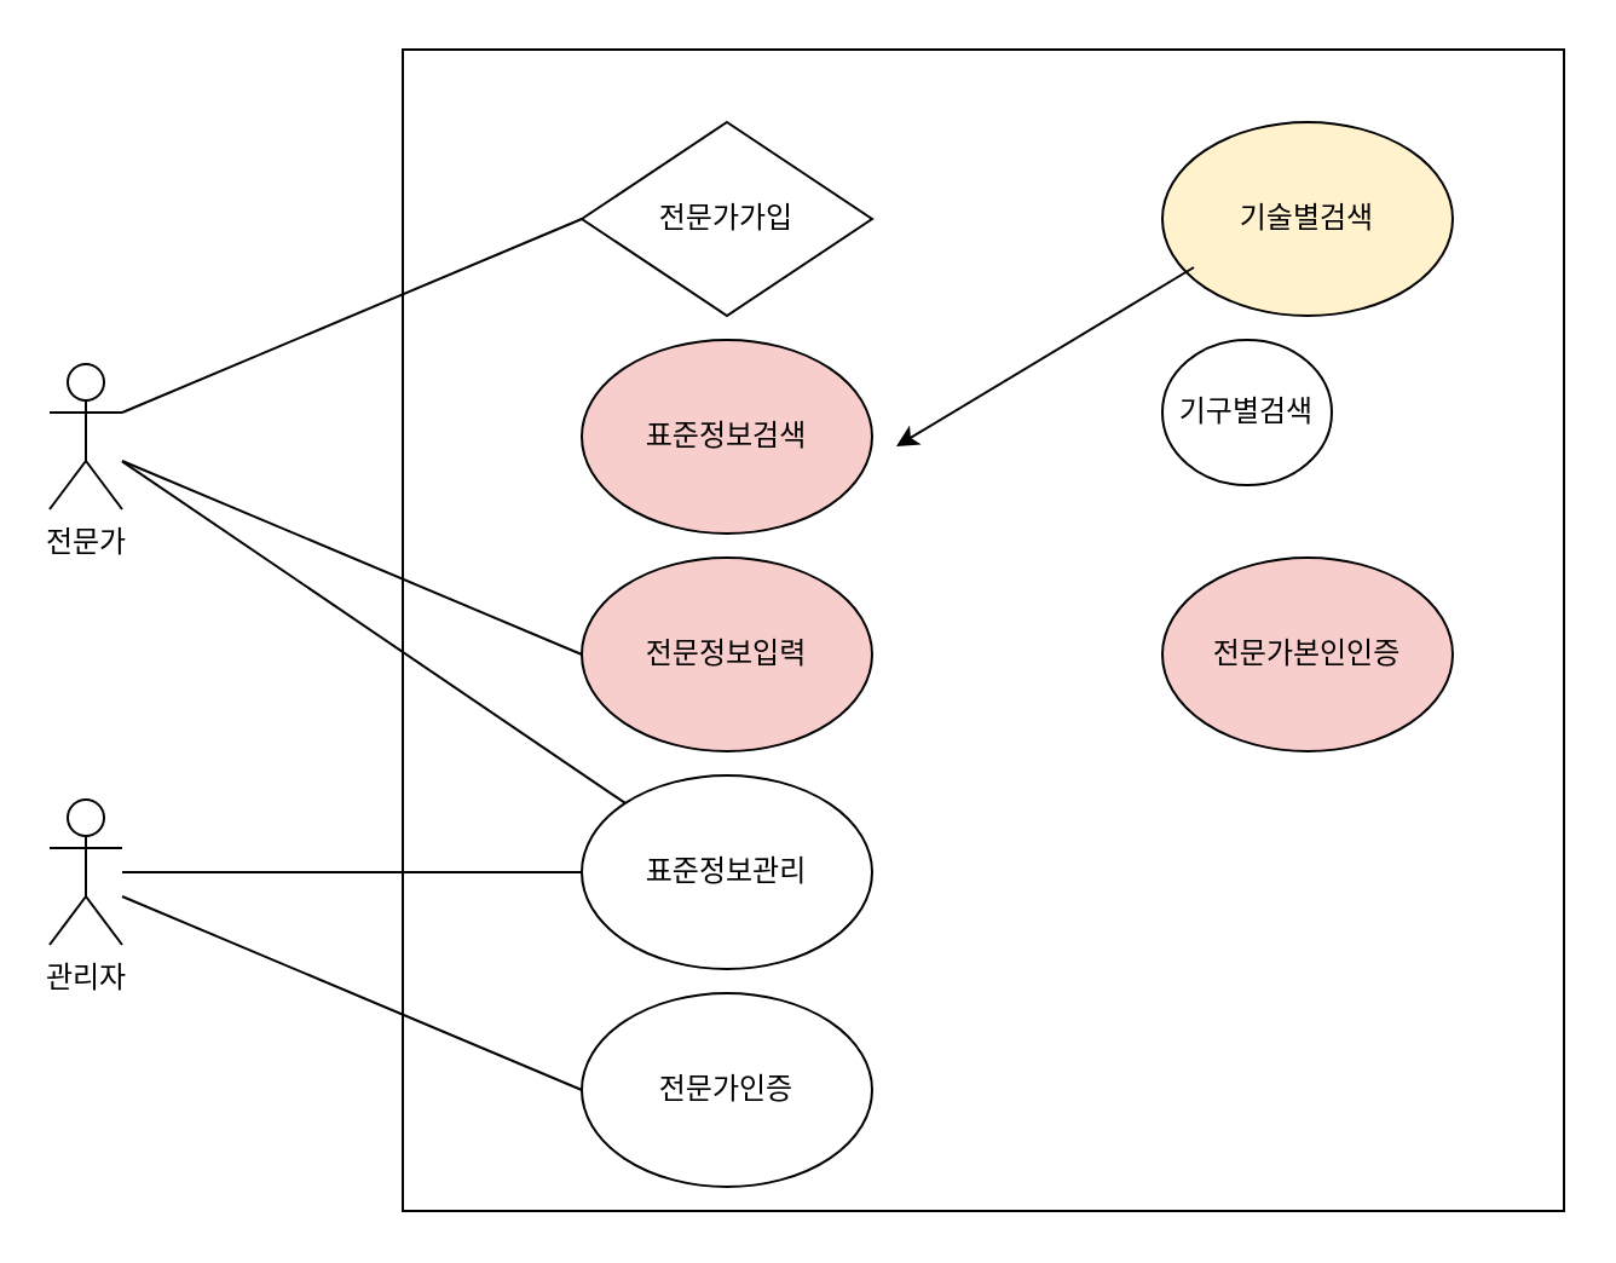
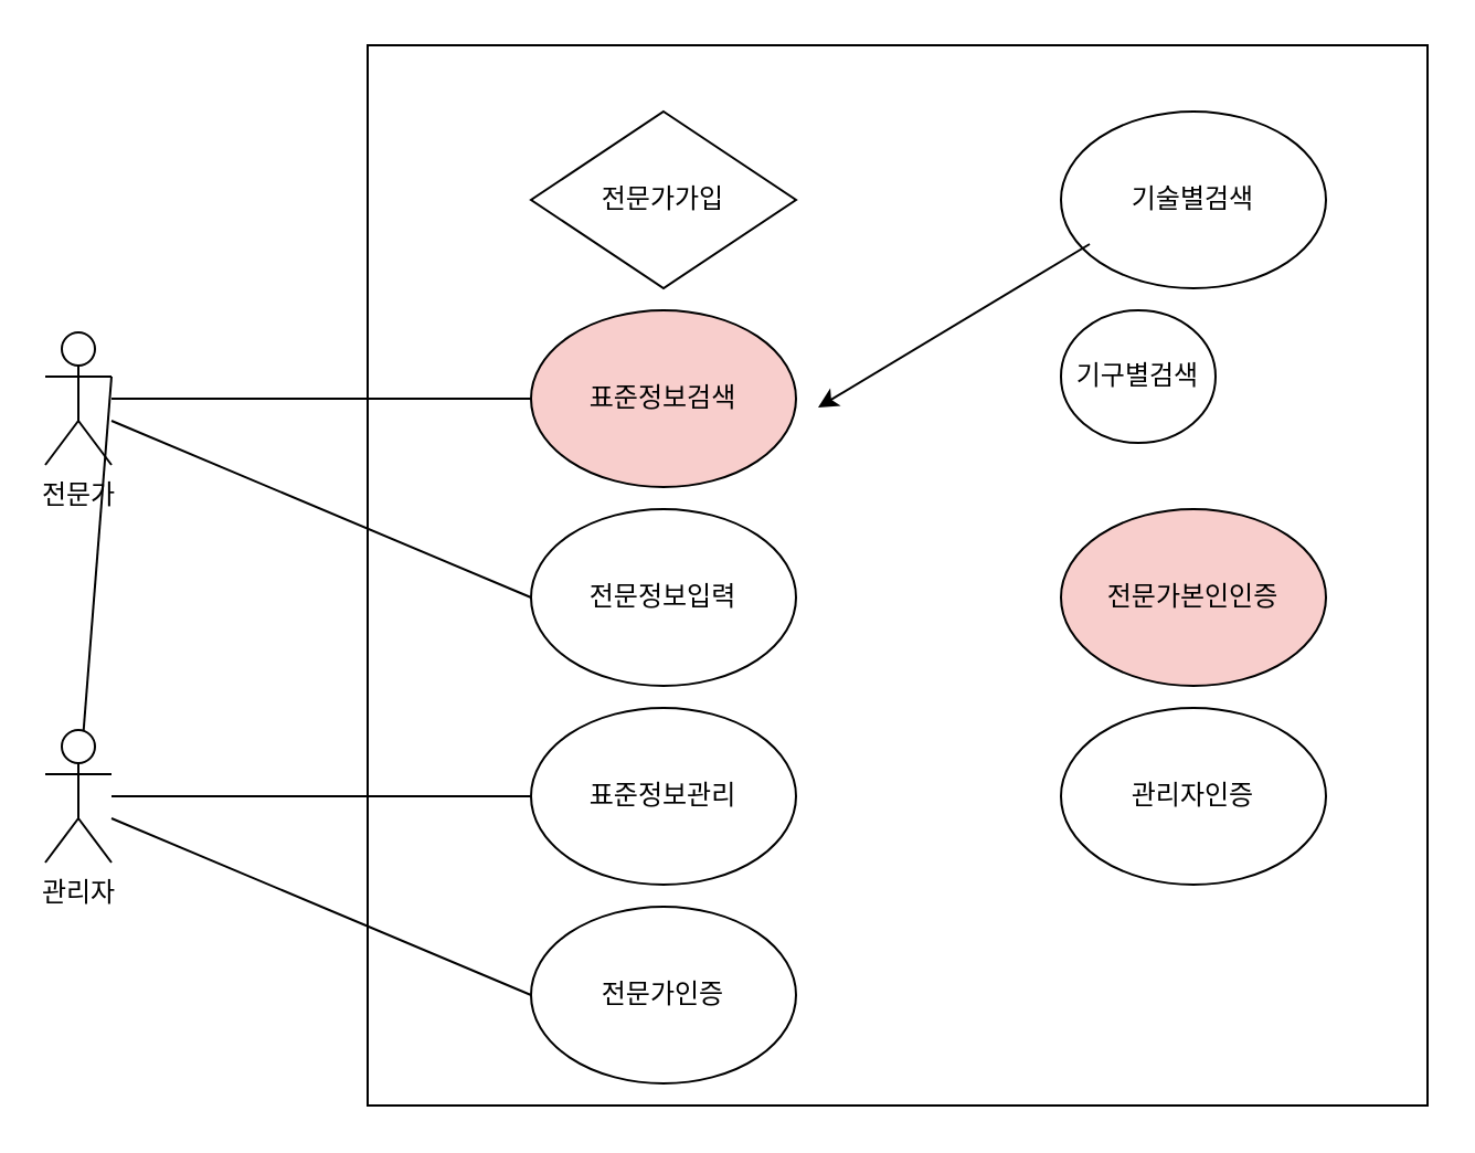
- <mxCell id="16" value="기술별검색" style="ellipse;whiteSpace=wrap;html=1;fillColor=#fff2cc;" vertex="1" parent="1"><mxGeometry x="480" y="50" width="120" height="80" as="geometry" /></mxCell>
+ <mxCell id="16" value="기술별검색" style="ellipse;whiteSpace=wrap;html=1;" vertex="1" parent="1"><mxGeometry x="480" y="50" width="120" height="80" as="geometry" /></mxCell>
- <mxCell id="9" value="" style="endArrow=none;html=1;entryX=0;entryY=0.5;entryDx=0;entryDy=0;exitX=1;exitY=0.333;exitDx=0;exitDy=0;exitPerimeter=0;" edge="1" parent="1" source="3" target="4"><mxGeometry width="50" height="50" relative="1" as="geometry"><mxPoint x="60" y="150" as="sourcePoint" /><mxPoint x="110" y="100" as="targetPoint" /></mxGeometry></mxCell>
+ <mxCell id="9" value="" style="endArrow=none;html=1;exitX=1;exitY=0.333;exitDx=0;exitDy=0;exitPerimeter=0;" edge="1" parent="1" source="3" target="12"><mxGeometry width="50" height="50" relative="1" as="geometry"><mxPoint x="60" y="150" as="sourcePoint" /><mxPoint x="110" y="100" as="targetPoint" /></mxGeometry></mxCell>
- <mxCell id="10" value="" style="endArrow=none;html=1;" edge="1" parent="1" source="3" target="7"><mxGeometry width="50" height="50" relative="1" as="geometry"><mxPoint x="70" y="130" as="sourcePoint" /><mxPoint x="250" y="180" as="targetPoint" /></mxGeometry></mxCell>
+ <mxCell id="10" value="" style="endArrow=none;html=1;entryX=0;entryY=0.5;entryDx=0;entryDy=0;" edge="1" parent="1" source="3" target="5"><mxGeometry width="50" height="50" relative="1" as="geometry"><mxPoint x="70" y="130" as="sourcePoint" /><mxPoint x="250" y="180" as="targetPoint" /></mxGeometry></mxCell>
- <mxCell id="6" value="전문정보입력" style="ellipse;whiteSpace=wrap;html=1;fillColor=#f8cecc;" vertex="1" parent="1"><mxGeometry x="240" y="230" width="120" height="80" as="geometry" /></mxCell>
+ <mxCell id="6" value="전문정보입력" style="ellipse;whiteSpace=wrap;html=1;" vertex="1" parent="1"><mxGeometry x="240" y="230" width="120" height="80" as="geometry" /></mxCell>
+ <mxCell id="17" value="관리자인증" style="ellipse;whiteSpace=wrap;html=1;" vertex="1" parent="1"><mxGeometry x="480" y="320" width="120" height="80" as="geometry" /></mxCell>
